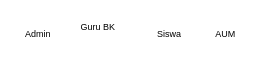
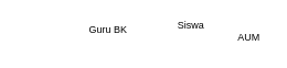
- <mxCell id="2" value="Admin" style="text;html=1;align=center;verticalAlign=middle;resizable=0;points=[];autosize=1;strokeColor=none;fillColor=none;" vertex="1" parent="1"><mxGeometry x="20" y="30" width="60" height="30" as="geometry" /></mxCell>
- <mxCell id="4" value="Siswa" style="text;html=1;align=center;verticalAlign=middle;resizable=0;points=[];autosize=1;strokeColor=none;fillColor=none;" vertex="1" parent="1"><mxGeometry x="195" y="30" width="60" height="30" as="geometry" /></mxCell>
+ <mxCell id="4" value="Siswa" style="text;html=1;align=center;verticalAlign=middle;resizable=0;points=[];autosize=1;strokeColor=none;fillColor=none;" vertex="1" parent="1"><mxGeometry x="200" y="15" width="60" height="30" as="geometry" /></mxCell>
